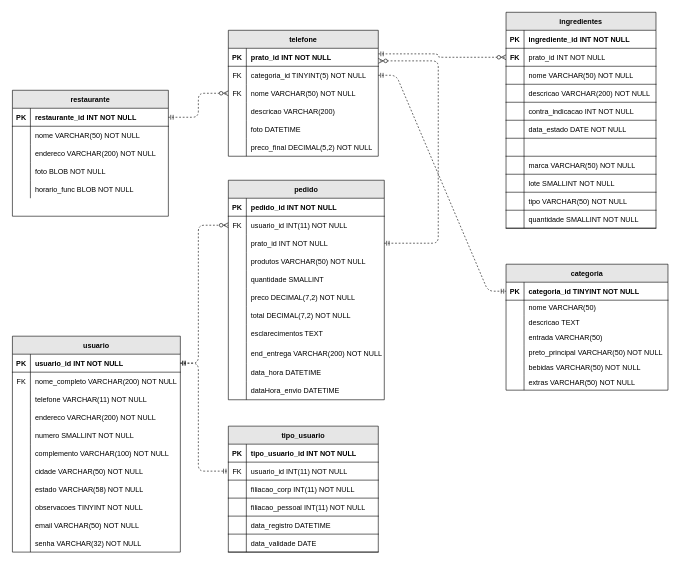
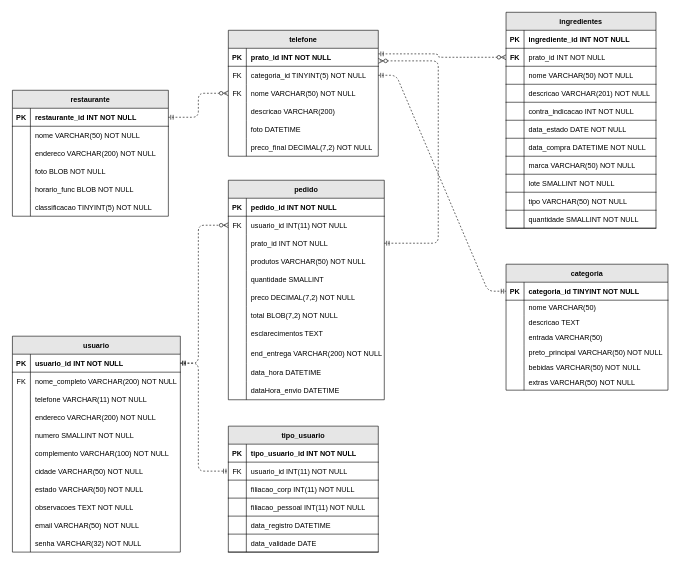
- <mxCell id="162" value="descricao VARCHAR(200) NOT NULL" style="shape=partialRectangle;overflow=hidden;connectable=0;fillColor=none;top=0;left=0;bottom=0;right=0;align=left;spacingLeft=6;fontStyle=0;" vertex="1" parent="160"><mxGeometry x="30" width="220" height="30" as="geometry"><mxRectangle width="220" height="30" as="alternateBounds" /></mxGeometry></mxCell>
+ <mxCell id="162" value="descricao VARCHAR(201) NOT NULL" style="shape=partialRectangle;overflow=hidden;connectable=0;fillColor=none;top=0;left=0;bottom=0;right=0;align=left;spacingLeft=6;fontStyle=0;" vertex="1" parent="160"><mxGeometry x="30" width="220" height="30" as="geometry"><mxRectangle width="220" height="30" as="alternateBounds" /></mxGeometry></mxCell>
+ <mxCell id="171" value="data_compra DATETIME NOT NULL" style="shape=partialRectangle;overflow=hidden;connectable=0;fillColor=none;top=0;left=0;bottom=0;right=0;align=left;spacingLeft=6;fontStyle=0;" vertex="1" parent="169"><mxGeometry x="30" width="220" height="30" as="geometry"><mxRectangle width="220" height="30" as="alternateBounds" /></mxGeometry></mxCell>
- <mxCell id="20" value="preco_final DECIMAL(5,2) NOT NULL" style="shape=partialRectangle;overflow=hidden;connectable=0;fillColor=none;top=0;left=0;bottom=0;right=0;align=left;spacingLeft=6;" vertex="1" parent="18"><mxGeometry x="30" width="220" height="30" as="geometry"><mxRectangle width="220" height="30" as="alternateBounds" /></mxGeometry></mxCell>
+ <mxCell id="20" value="preco_final DECIMAL(7,2) NOT NULL" style="shape=partialRectangle;overflow=hidden;connectable=0;fillColor=none;top=0;left=0;bottom=0;right=0;align=left;spacingLeft=6;" vertex="1" parent="18"><mxGeometry x="30" width="220" height="30" as="geometry"><mxRectangle width="220" height="30" as="alternateBounds" /></mxGeometry></mxCell>
+ <mxCell id="39" value="classificacao TINYINT(5) NOT NULL" style="shape=partialRectangle;overflow=hidden;connectable=0;fillColor=none;top=0;left=0;bottom=0;right=0;align=left;spacingLeft=6;" vertex="1" parent="37"><mxGeometry x="30" width="230" height="30" as="geometry"><mxRectangle width="230" height="30" as="alternateBounds" /></mxGeometry></mxCell>
- <mxCell id="83" value="total DECIMAL(7,2) NOT NULL" style="shape=partialRectangle;overflow=hidden;connectable=0;fillColor=none;top=0;left=0;bottom=0;right=0;align=left;spacingLeft=6;sketch=0;shadow=0;" vertex="1" parent="81"><mxGeometry x="30" width="230" height="30" as="geometry"><mxRectangle width="230" height="30" as="alternateBounds" /></mxGeometry></mxCell>
+ <mxCell id="83" value="total BLOB(7,2) NOT NULL" style="shape=partialRectangle;overflow=hidden;connectable=0;fillColor=none;top=0;left=0;bottom=0;right=0;align=left;spacingLeft=6;sketch=0;shadow=0;" vertex="1" parent="81"><mxGeometry x="30" width="230" height="30" as="geometry"><mxRectangle width="230" height="30" as="alternateBounds" /></mxGeometry></mxCell>
- <mxCell id="121" value="estado VARCHAR(58) NOT NULL" style="shape=partialRectangle;overflow=hidden;connectable=0;fillColor=none;top=0;left=0;bottom=0;right=0;align=left;spacingLeft=6;" vertex="1" parent="119"><mxGeometry x="30" width="250" height="30" as="geometry"><mxRectangle width="250" height="30" as="alternateBounds" /></mxGeometry></mxCell>
+ <mxCell id="121" value="estado VARCHAR(50) NOT NULL" style="shape=partialRectangle;overflow=hidden;connectable=0;fillColor=none;top=0;left=0;bottom=0;right=0;align=left;spacingLeft=6;" vertex="1" parent="119"><mxGeometry x="30" width="250" height="30" as="geometry"><mxRectangle width="250" height="30" as="alternateBounds" /></mxGeometry></mxCell>
- <mxCell id="124" value="observacoes TINYINT NOT NULL" style="shape=partialRectangle;overflow=hidden;connectable=0;fillColor=none;top=0;left=0;bottom=0;right=0;align=left;spacingLeft=6;" vertex="1" parent="122"><mxGeometry x="30" width="250" height="30" as="geometry"><mxRectangle width="250" height="30" as="alternateBounds" /></mxGeometry></mxCell>
+ <mxCell id="124" value="observacoes TEXT NOT NULL" style="shape=partialRectangle;overflow=hidden;connectable=0;fillColor=none;top=0;left=0;bottom=0;right=0;align=left;spacingLeft=6;" vertex="1" parent="122"><mxGeometry x="30" width="250" height="30" as="geometry"><mxRectangle width="250" height="30" as="alternateBounds" /></mxGeometry></mxCell>
